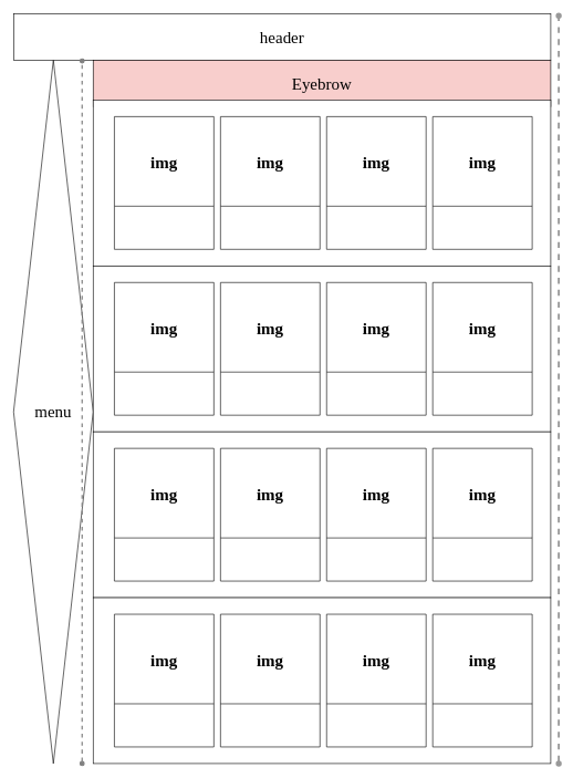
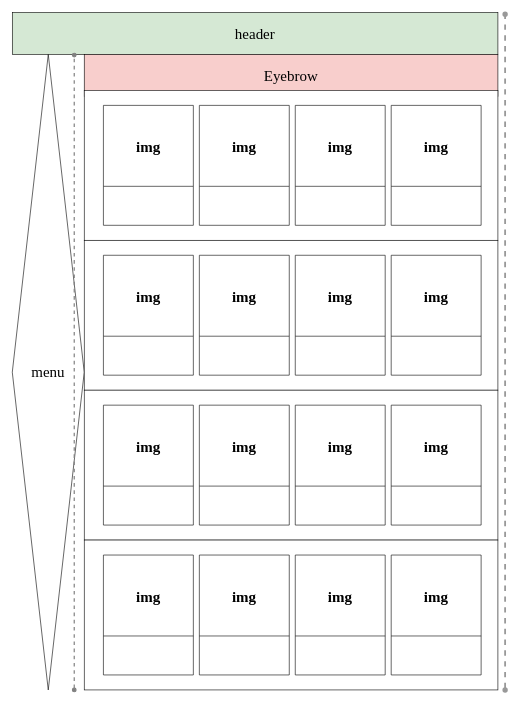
- <mxCell id="2" value="header" style="rounded=0;whiteSpace=wrap;html=1;fontFamily=Comic Sans MS;fontSize=25;" vertex="1" parent="1"><mxGeometry width="810" height="70" as="geometry" x="20" y="20" /></mxCell>
+ <mxCell id="2" value="header" style="rounded=0;whiteSpace=wrap;html=1;fontFamily=Comic Sans MS;fontSize=25;fillColor=#d5e8d4;" vertex="1" parent="1"><mxGeometry width="810" height="70" as="geometry" x="20" y="20" /></mxCell>
